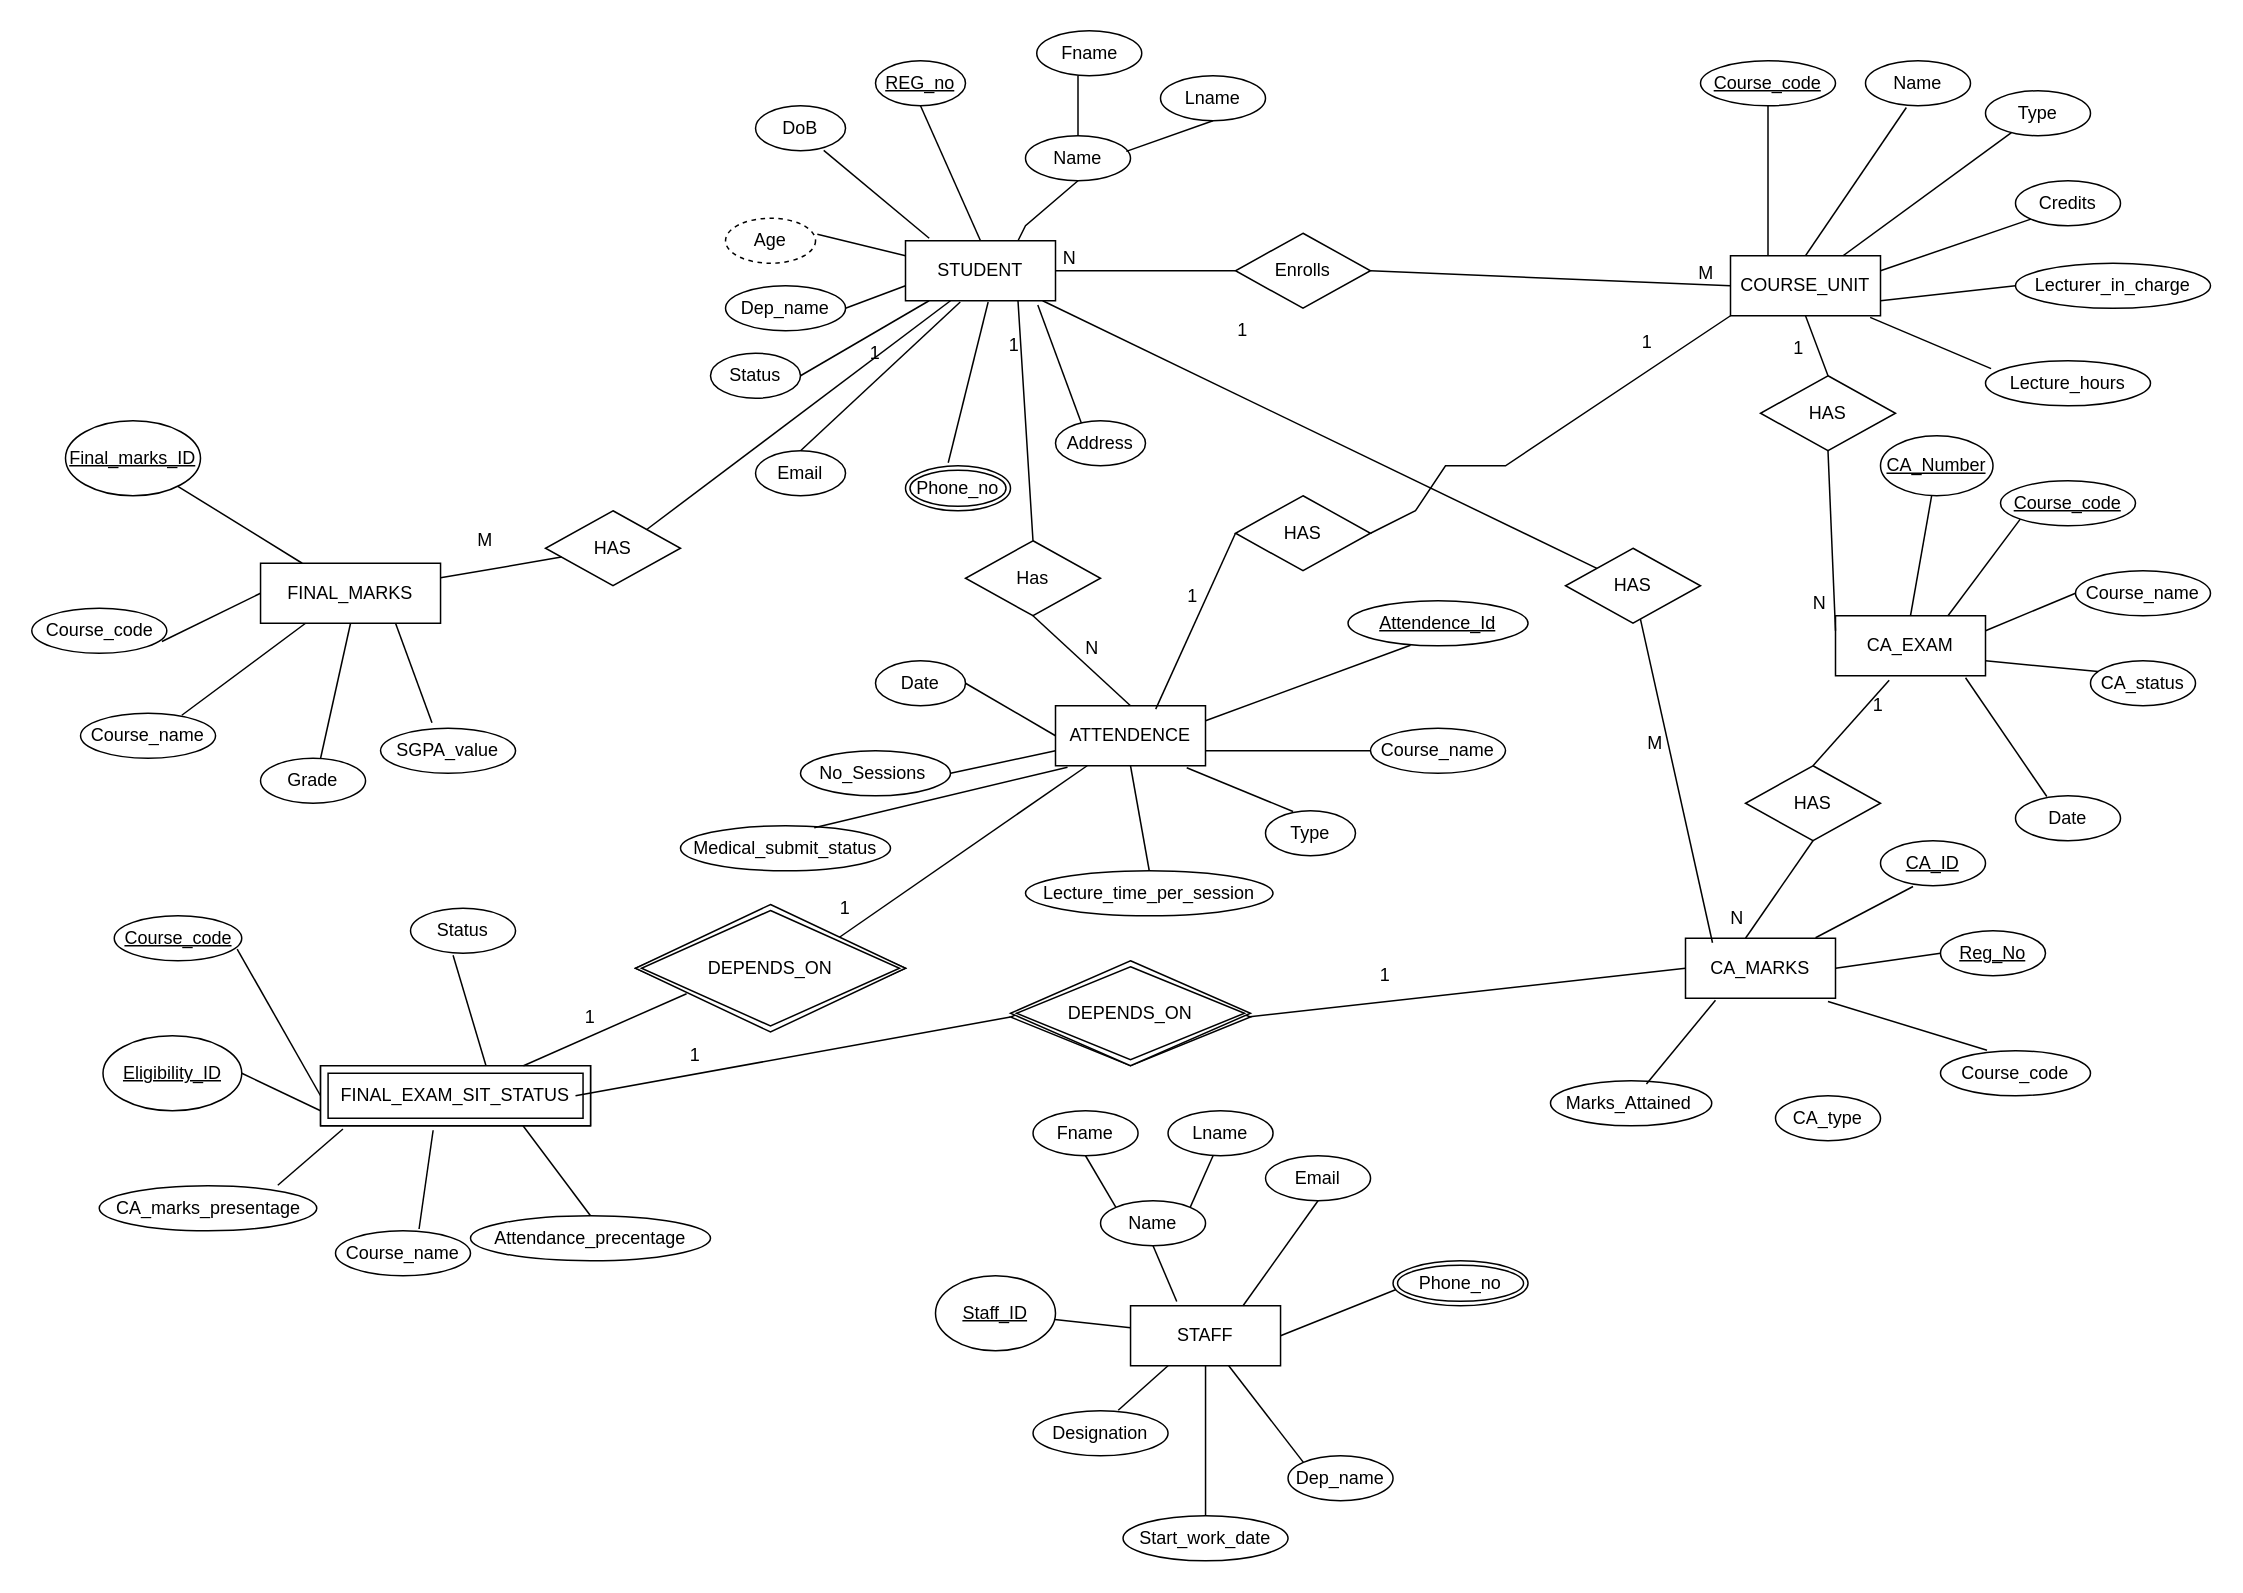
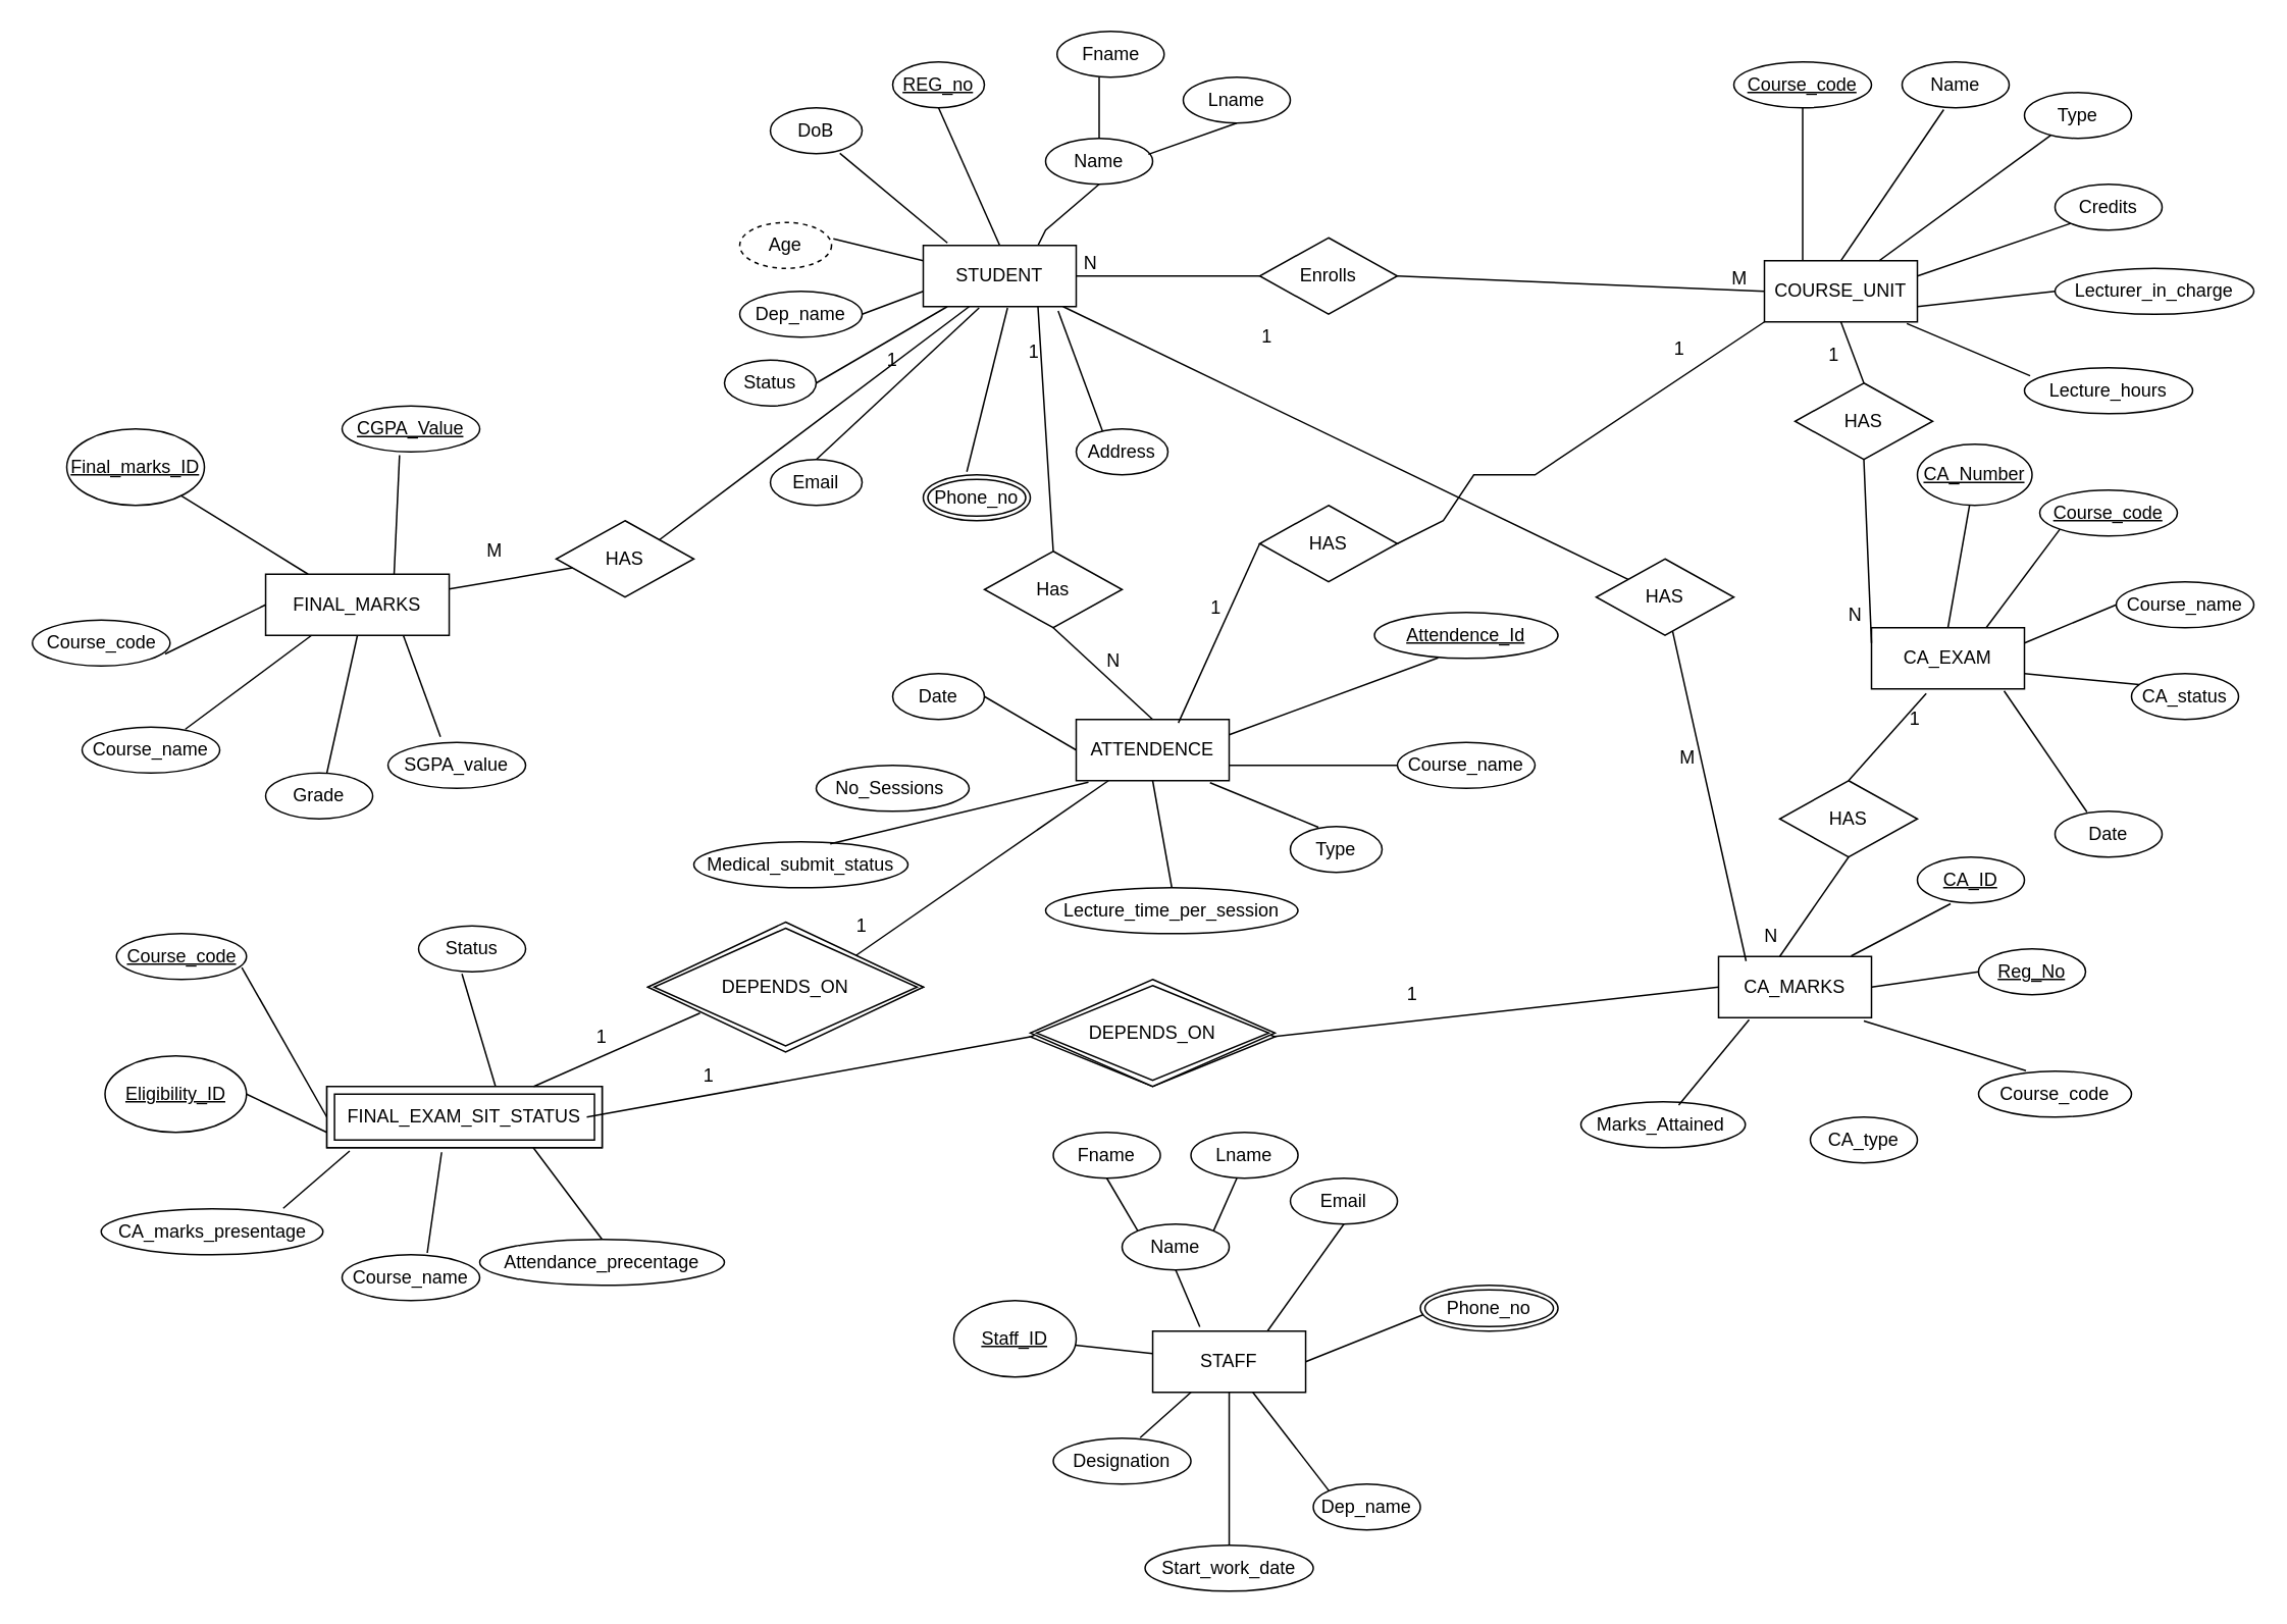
+ <mxCell id="129" value="&lt;u&gt;CGPA_Value&lt;/u&gt;" style="ellipse;whiteSpace=wrap;html=1;align=center;" parent="1" vertex="1"><mxGeometry x="223.03" y="265" width="90" height="30" as="geometry" /></mxCell>
+ <mxCell id="130" value="" style="endArrow=none;html=1;rounded=0;exitX=0.417;exitY=1.072;exitDx=0;exitDy=0;entryX=0.7;entryY=0;entryDx=0;entryDy=0;entryPerimeter=0;exitPerimeter=0;" parent="1" source="129" target="94" edge="1"><mxGeometry relative="1" as="geometry"><mxPoint x="158.03" y="305" as="sourcePoint" /><mxPoint x="226.03" y="382" as="targetPoint" /></mxGeometry></mxCell>
- <mxCell id="62" value="" style="endArrow=none;html=1;rounded=0;exitX=1;exitY=0.5;exitDx=0;exitDy=0;entryX=0;entryY=0.75;entryDx=0;entryDy=0;" parent="1" source="55" target="47" edge="1"><mxGeometry relative="1" as="geometry"><mxPoint x="753" y="614" as="sourcePoint" /><mxPoint x="792" y="550" as="targetPoint" /></mxGeometry></mxCell>
